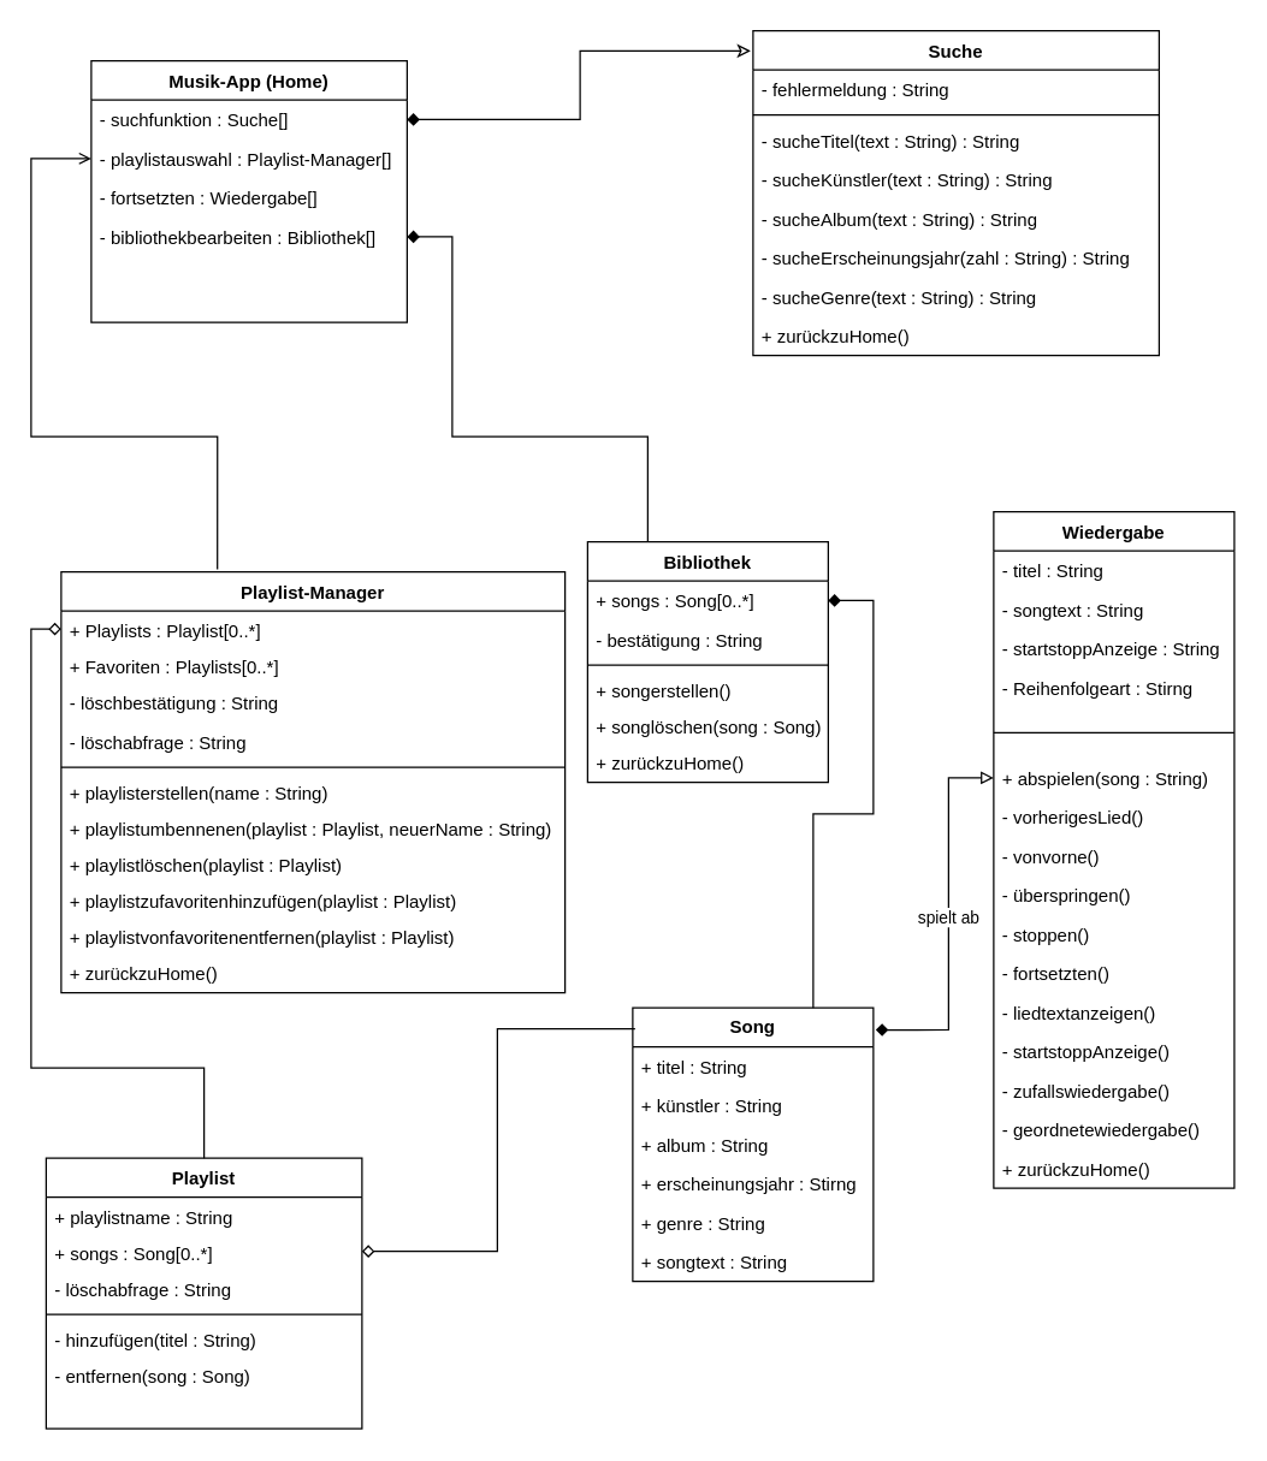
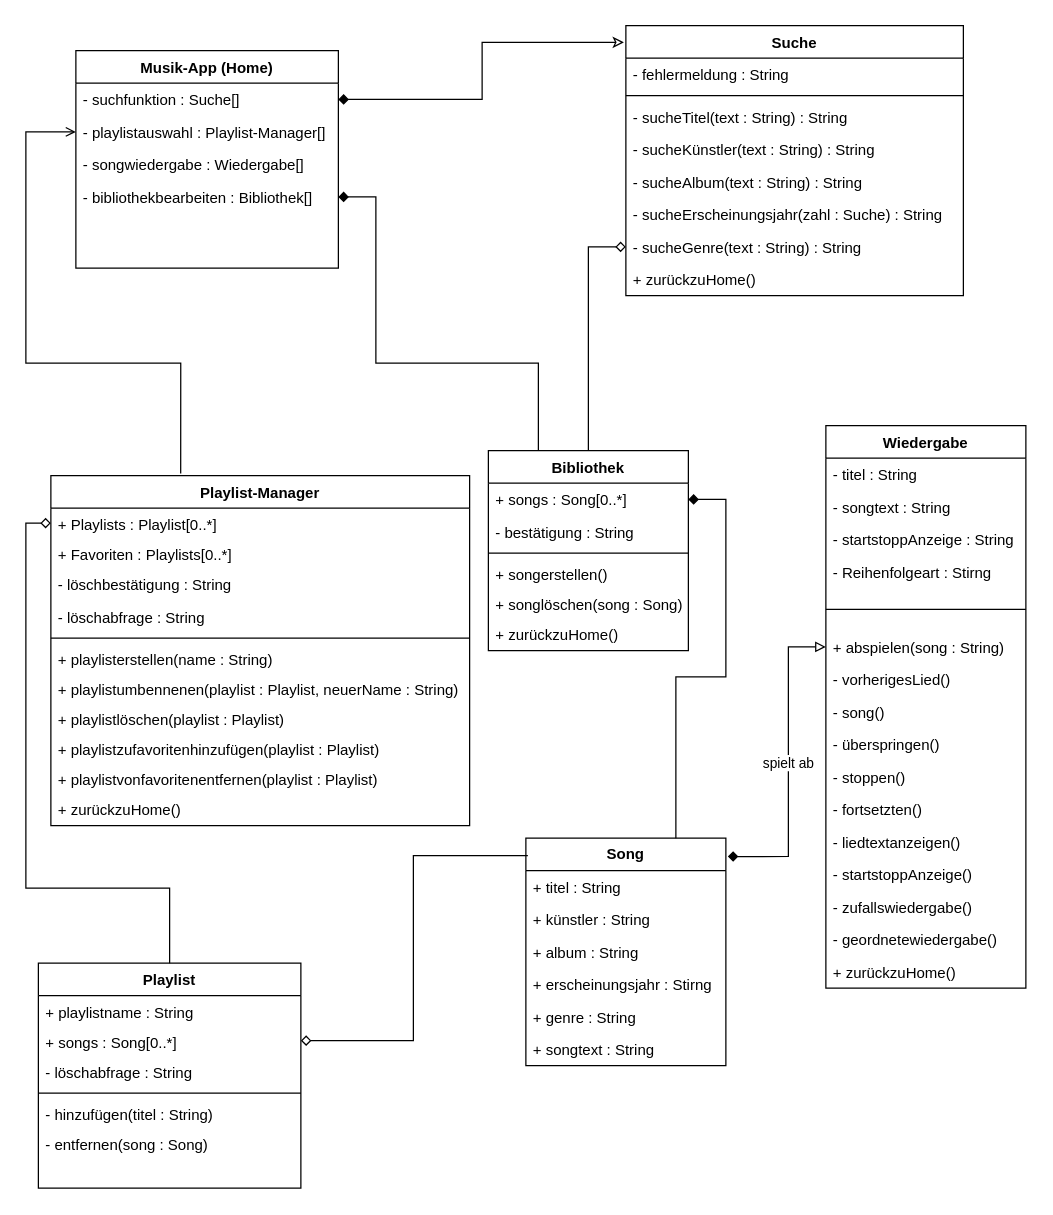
- <mxCell id="5" value="- fortsetzten : Wiedergabe[]" style="text;align=left;verticalAlign=top;spacingLeft=4;spacingRight=4;overflow=hidden;rotatable=0;points=[[0,0.5],[1,0.5]];portConstraint=eastwest;rounded=0;shadow=0;html=0;" parent="2" vertex="1"><mxGeometry y="78" width="210" height="26" as="geometry" /></mxCell>
+ <mxCell id="5" value="- songwiedergabe : Wiedergabe[]" style="text;align=left;verticalAlign=top;spacingLeft=4;spacingRight=4;overflow=hidden;rotatable=0;points=[[0,0.5],[1,0.5]];portConstraint=eastwest;rounded=0;shadow=0;html=0;" parent="2" vertex="1"><mxGeometry y="78" width="210" height="26" as="geometry" /></mxCell>
- <mxCell id="50" value="- sucheErscheinungsjahr(zahl : String) : String" style="text;strokeColor=none;fillColor=none;align=left;verticalAlign=top;spacingLeft=4;spacingRight=4;overflow=hidden;rotatable=0;points=[[0,0.5],[1,0.5]];portConstraint=eastwest;whiteSpace=wrap;html=1;" parent="44" vertex="1"><mxGeometry y="138" width="270" height="26" as="geometry" /></mxCell>
+ <mxCell id="50" value="- sucheErscheinungsjahr(zahl : Suche) : String" style="text;strokeColor=none;fillColor=none;align=left;verticalAlign=top;spacingLeft=4;spacingRight=4;overflow=hidden;rotatable=0;points=[[0,0.5],[1,0.5]];portConstraint=eastwest;whiteSpace=wrap;html=1;" parent="44" vertex="1"><mxGeometry y="138" width="270" height="26" as="geometry" /></mxCell>
+ <mxCell id="70" value="" style="endArrow=diamond;startArrow=none;html=1;rounded=0;entryX=0;entryY=0.5;entryDx=0;entryDy=0;exitX=0.5;exitY=0;exitDx=0;exitDy=0;edgeStyle=orthogonalEdgeStyle;startFill=0;endFill=0;" edge="1" parent="1" source="55" target="51"><mxGeometry width="50" height="50" relative="1" as="geometry"><mxPoint x="570" y="390" as="sourcePoint" /><mxPoint x="620" y="340" as="targetPoint" /></mxGeometry></mxCell>
- <mxCell id="15" value="- vonvorne()" style="text;align=left;verticalAlign=top;spacingLeft=4;spacingRight=4;overflow=hidden;rotatable=0;points=[[0,0.5],[1,0.5]];portConstraint=eastwest;rounded=0;shadow=0;html=0;" parent="7" vertex="1"><mxGeometry y="216" width="160" height="26" as="geometry" /></mxCell>
+ <mxCell id="15" value="- song()" style="text;align=left;verticalAlign=top;spacingLeft=4;spacingRight=4;overflow=hidden;rotatable=0;points=[[0,0.5],[1,0.5]];portConstraint=eastwest;rounded=0;shadow=0;html=0;" parent="7" vertex="1"><mxGeometry y="216" width="160" height="26" as="geometry" /></mxCell>
